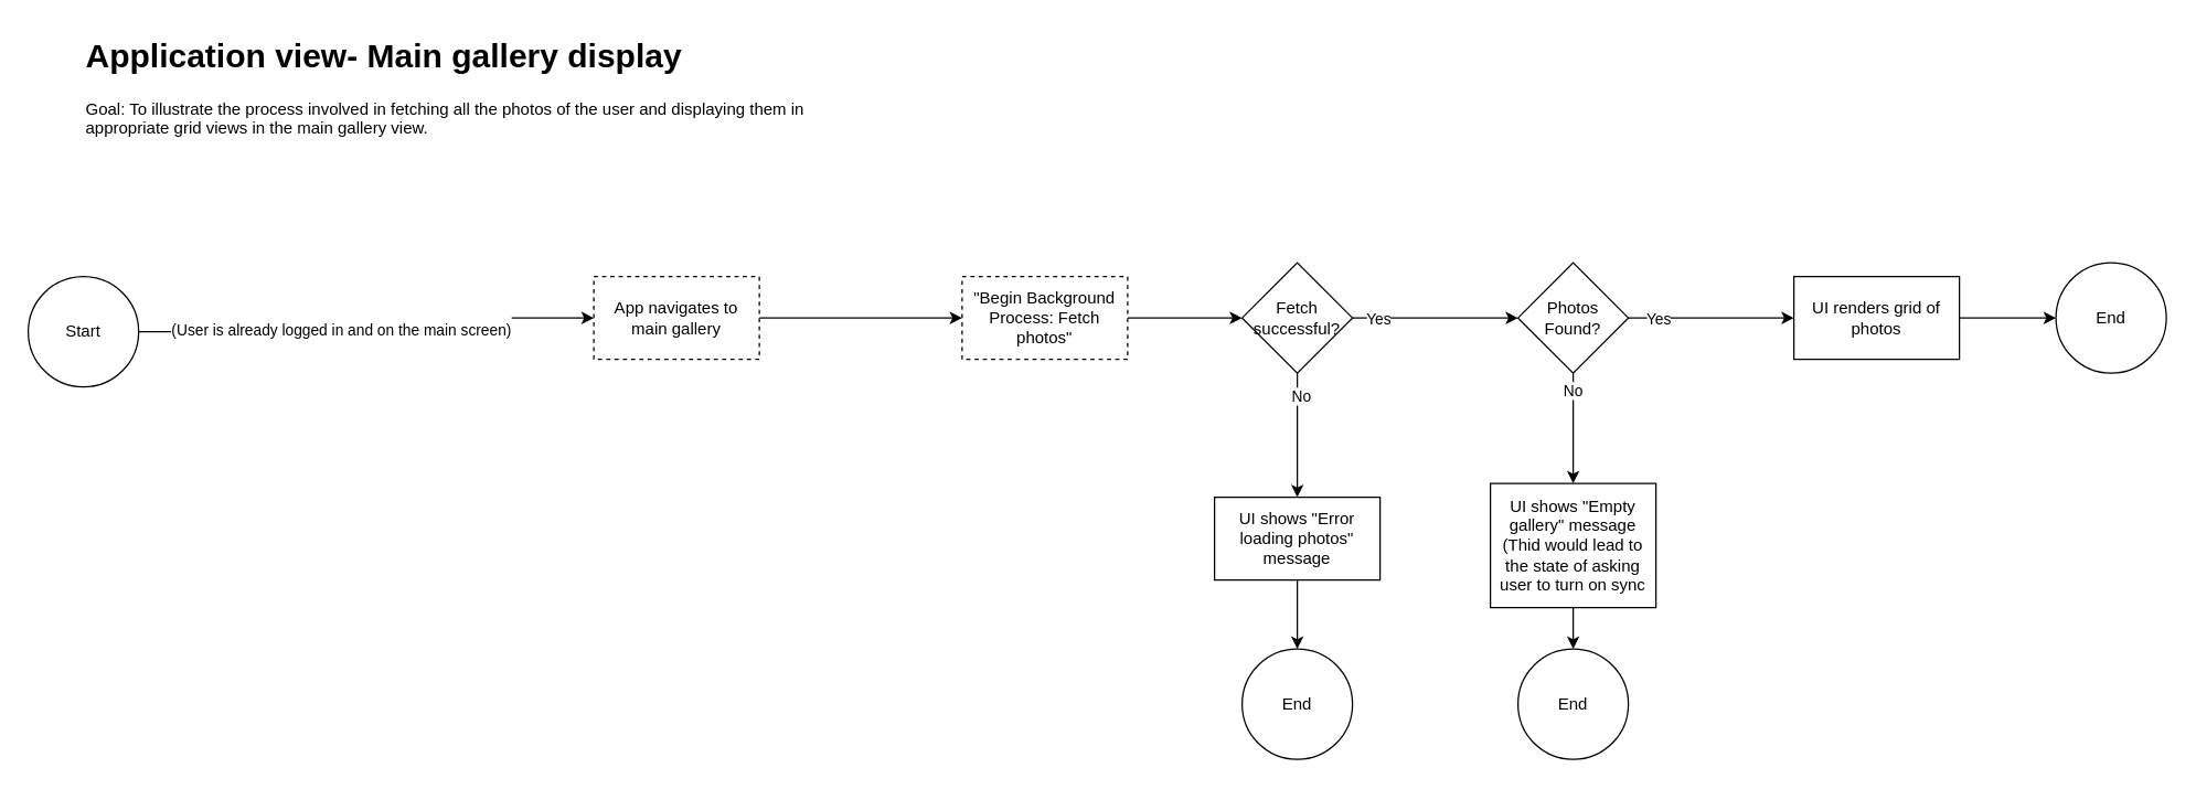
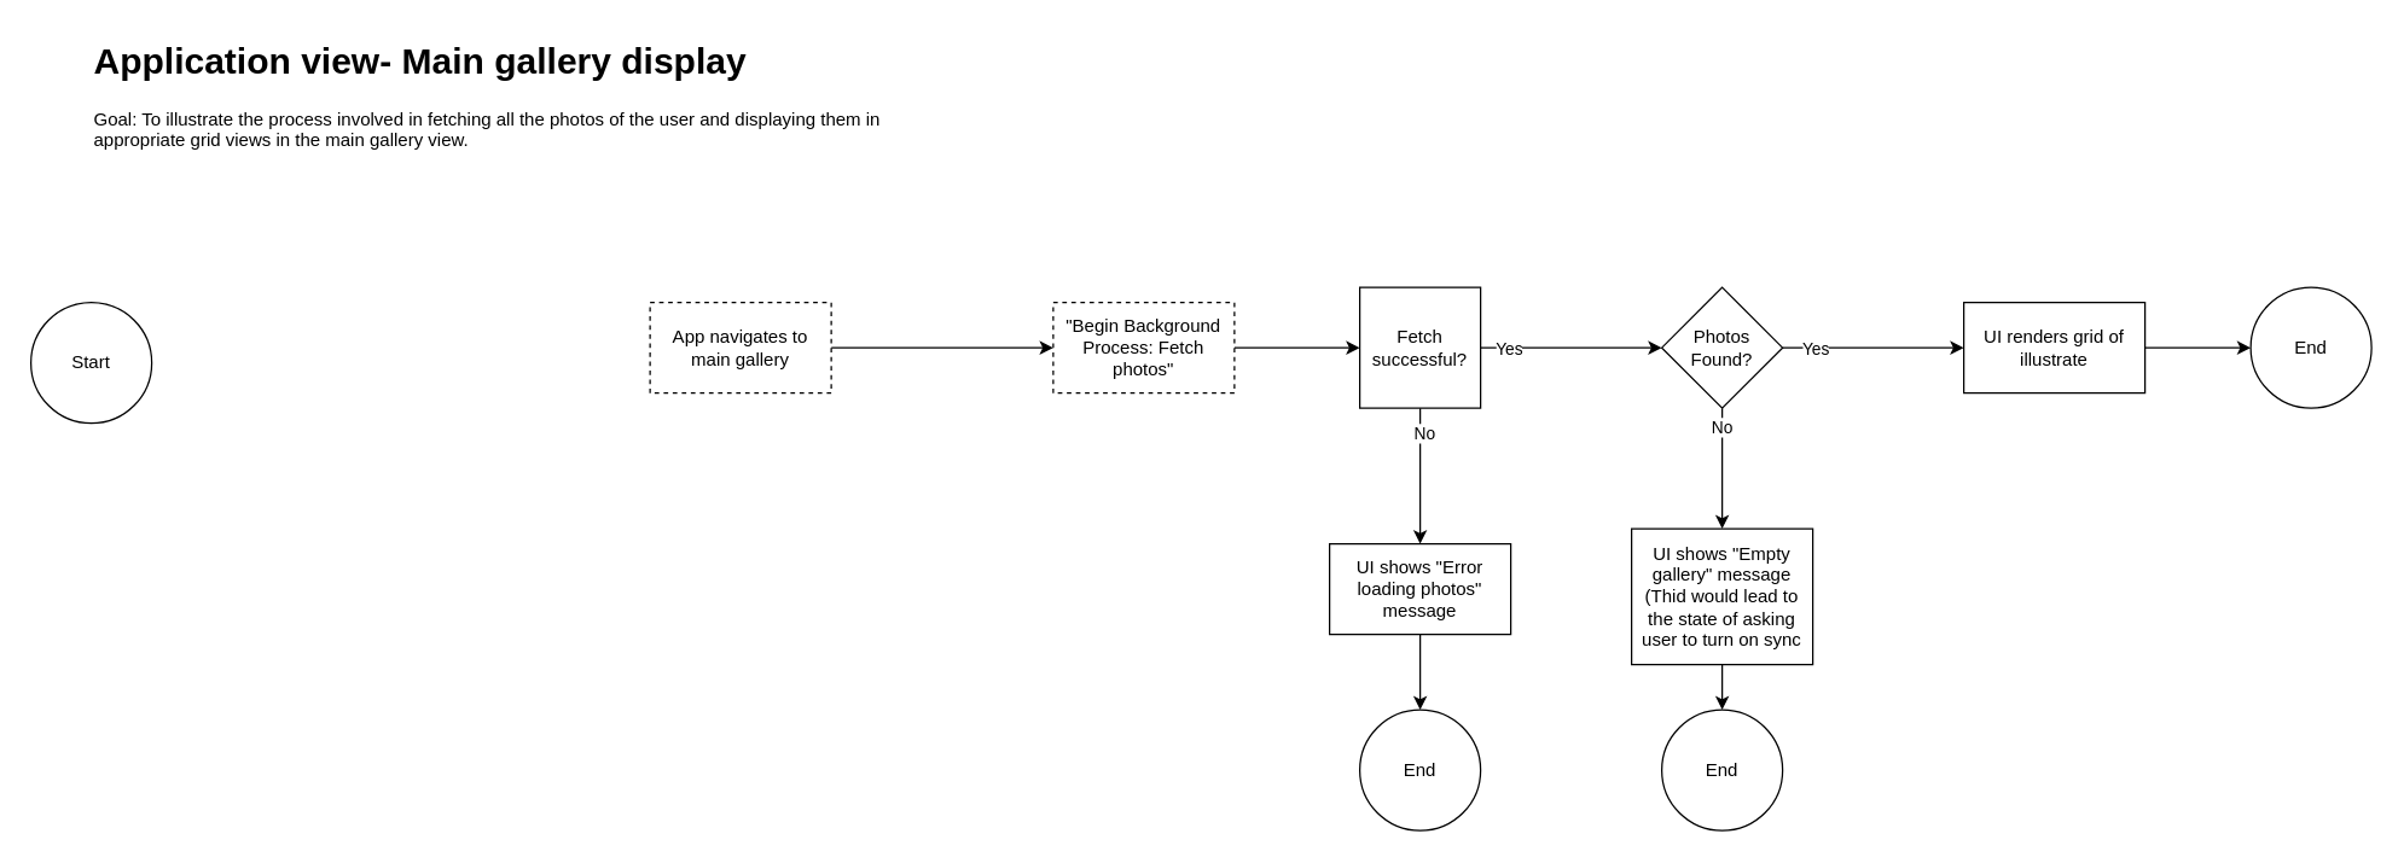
- <mxCell id="13" value="Fetch successful?" style="rhombus;whiteSpace=wrap;html=1;" parent="1" vertex="1"><mxGeometry x="900" y="190" width="80" height="80" as="geometry" /></mxCell>
+ <mxCell id="13" value="Fetch successful?" style="whiteSpace=wrap;html=1;rounded=0;" parent="1" vertex="1"><mxGeometry x="900" y="190" width="80" height="80" as="geometry" /></mxCell>
- <mxCell id="20" value="UI renders grid of photos" style="rounded=0;whiteSpace=wrap;html=1;" parent="1" vertex="1"><mxGeometry x="1300" y="200" width="120" height="60" as="geometry" /></mxCell>
+ <mxCell id="20" value="UI renders grid of illustrate" style="rounded=0;whiteSpace=wrap;html=1;" parent="1" vertex="1"><mxGeometry x="1300" y="200" width="120" height="60" as="geometry" /></mxCell>
- <mxCell id="2" style="edgeStyle=orthogonalEdgeStyle;rounded=0;orthogonalLoop=1;jettySize=auto;html=1;" parent="1" source="4" target="6" edge="1"><mxGeometry relative="1" as="geometry" /></mxCell>
- <mxCell id="3" value="&lt;p data-pm-slice=&quot;1 1 [&amp;quot;ordered_list&amp;quot;,{&amp;quot;order&amp;quot;:1},&amp;quot;list_item&amp;quot;,{},&amp;quot;bullet_list&amp;quot;,{},&amp;quot;list_item&amp;quot;,{}]&quot;&gt;(User is already logged in and on the main screen)&lt;/p&gt;" style="edgeLabel;html=1;align=center;verticalAlign=middle;resizable=0;points=[];" parent="2" vertex="1" connectable="0"><mxGeometry x="-0.141" y="2" relative="1" as="geometry"><mxPoint as="offset" /></mxGeometry></mxCell>
